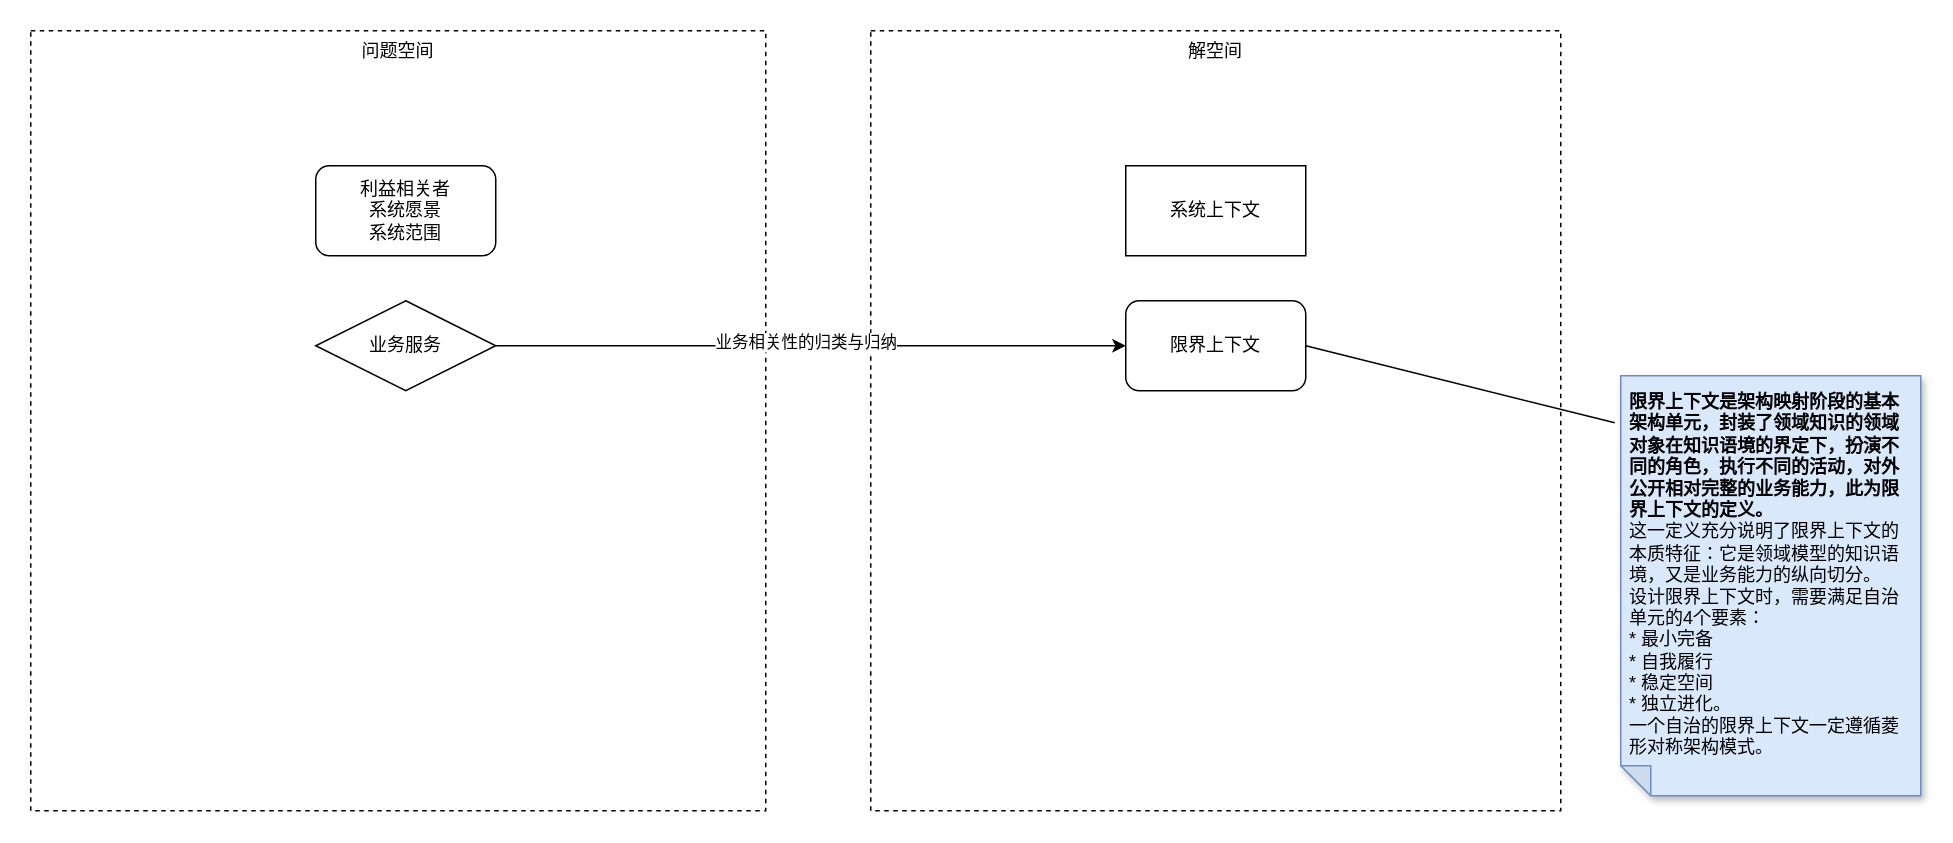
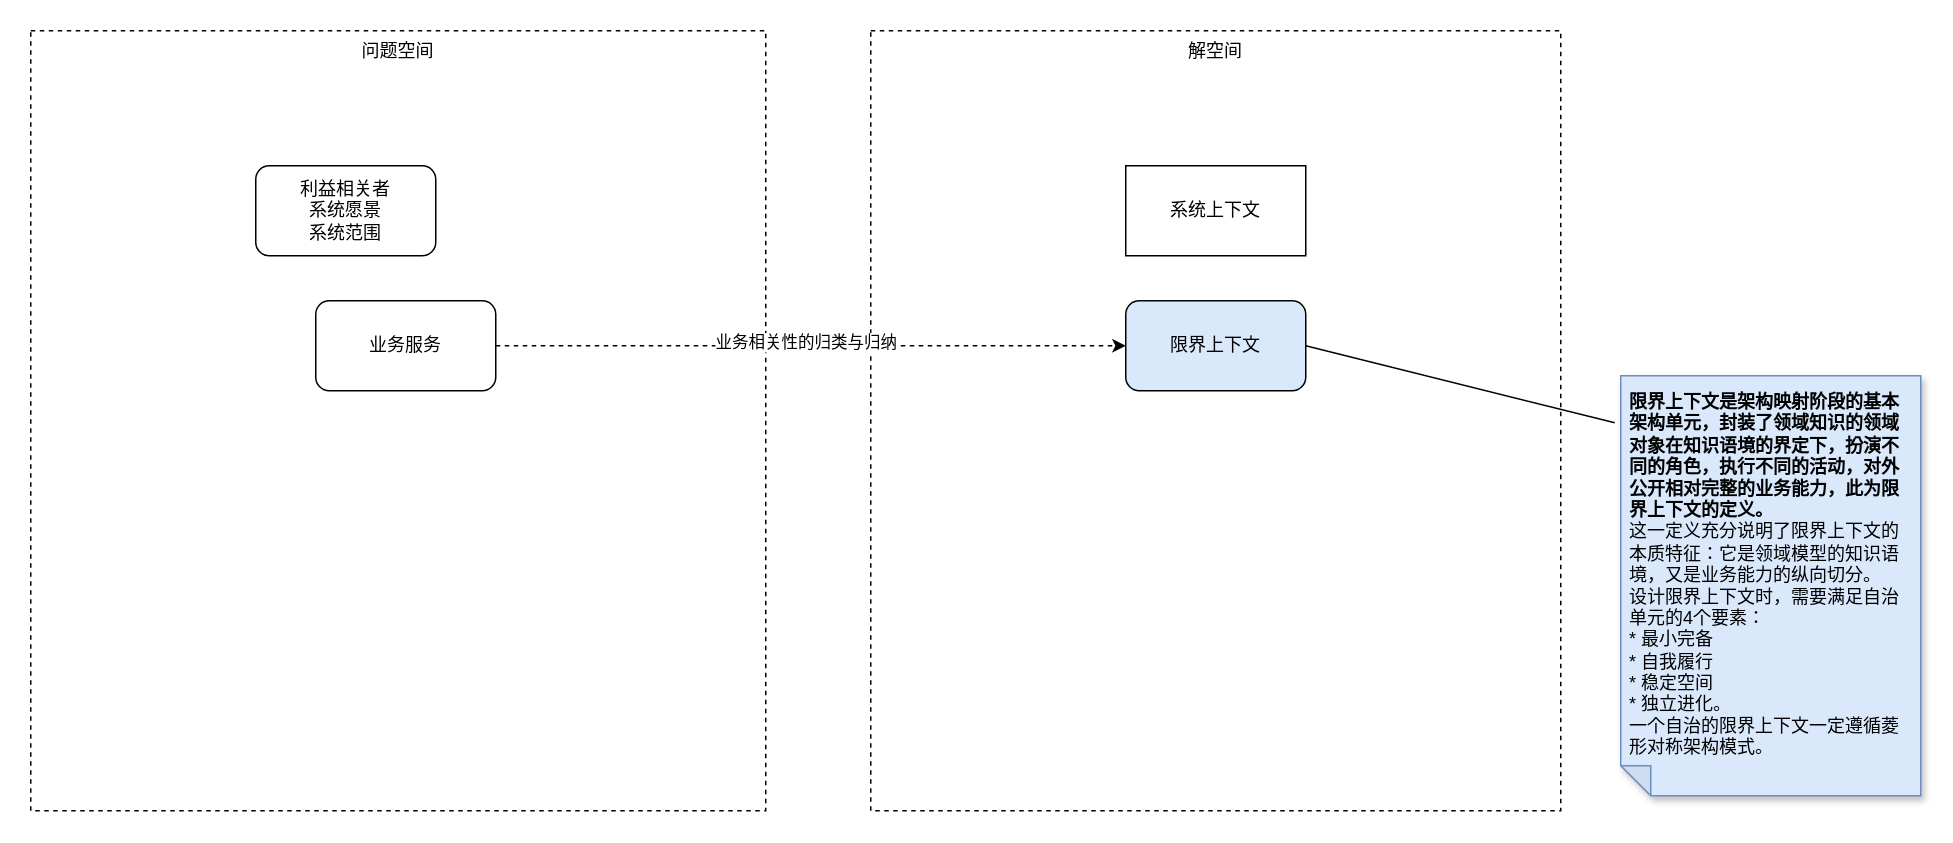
- <mxCell id="4" value="利益相关者&lt;br&gt;系统愿景&lt;br&gt;系统范围&lt;br&gt;" style="rounded=1;whiteSpace=wrap;html=1;" vertex="1" parent="1"><mxGeometry x="210" y="110" width="120" height="60" as="geometry" /></mxCell>
+ <mxCell id="4" value="利益相关者&lt;br&gt;系统愿景&lt;br&gt;系统范围&lt;br&gt;" style="rounded=1;whiteSpace=wrap;html=1;" vertex="1" parent="1"><mxGeometry x="170" y="110" width="120" height="60" as="geometry" /></mxCell>
- <mxCell id="8" value="业务服务" style="rhombus;whiteSpace=wrap;html=1;" vertex="1" parent="1"><mxGeometry x="210" y="200" width="120" height="60" as="geometry" /></mxCell>
+ <mxCell id="8" value="业务服务" style="rounded=1;whiteSpace=wrap;html=1;" vertex="1" parent="1"><mxGeometry x="210" y="200" width="120" height="60" as="geometry" /></mxCell>
- <mxCell id="6" style="edgeStyle=orthogonalEdgeStyle;rounded=0;orthogonalLoop=1;jettySize=auto;html=1;exitX=1;exitY=0.5;exitDx=0;exitDy=0;entryX=0;entryY=0.5;entryDx=0;entryDy=0;" edge="1" parent="1" source="8" target="9"><mxGeometry relative="1" as="geometry" /></mxCell>
+ <mxCell id="6" style="edgeStyle=orthogonalEdgeStyle;rounded=0;orthogonalLoop=1;jettySize=auto;html=1;exitX=1;exitY=0.5;exitDx=0;exitDy=0;entryX=0;entryY=0.5;entryDx=0;entryDy=0;dashed=1;" edge="1" parent="1" source="8" target="9"><mxGeometry relative="1" as="geometry" /></mxCell>
- <mxCell id="9" value="限界上下文" style="rounded=1;whiteSpace=wrap;html=1;" vertex="1" parent="1"><mxGeometry x="750" y="200" width="120" height="60" as="geometry" /></mxCell>
+ <mxCell id="9" value="限界上下文" style="rounded=1;whiteSpace=wrap;html=1;fillColor=#dae8fc;" vertex="1" parent="1"><mxGeometry x="750" y="200" width="120" height="60" as="geometry" /></mxCell>
